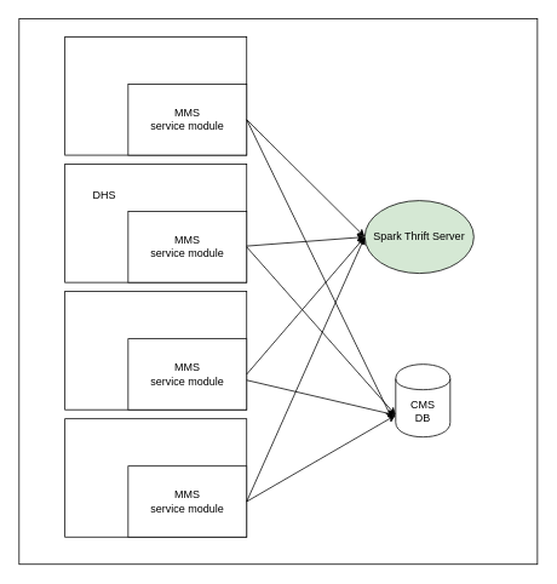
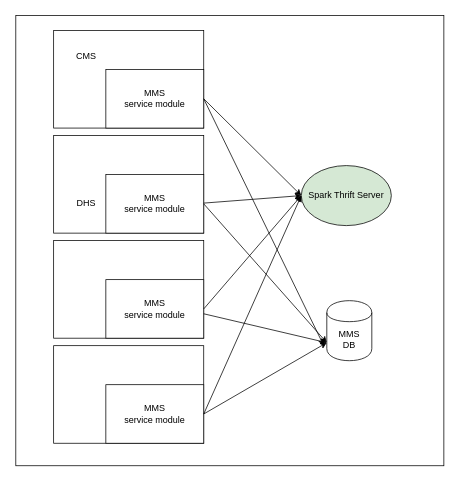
+ <mxCell id="7" value="CMS" style="text;html=1;strokeColor=none;fillColor=none;align=center;verticalAlign=middle;whiteSpace=wrap;rounded=0;" vertex="1" parent="3"><mxGeometry x="26.087" y="26" width="34.783" height="17.333" as="geometry" /></mxCell>
- <mxCell id="22" value="DHS" style="text;html=1;strokeColor=none;fillColor=none;align=center;verticalAlign=middle;whiteSpace=wrap;rounded=0;" vertex="1" parent="19"><mxGeometry x="26.087" y="26" width="34.783" height="17.333" as="geometry" /></mxCell>
+ <mxCell id="22" value="DHS" style="text;html=1;strokeColor=none;fillColor=none;align=center;verticalAlign=middle;whiteSpace=wrap;rounded=0;" vertex="1" parent="19"><mxGeometry x="26.087" y="81" width="34.783" height="17.333" as="geometry" /></mxCell>
- <mxCell id="8" value="CMS&lt;br&gt;DB" style="shape=cylinder;whiteSpace=wrap;html=1;boundedLbl=1;backgroundOutline=1;" vertex="1" parent="1"><mxGeometry x="435" y="400" width="60" height="80" as="geometry" /></mxCell>
+ <mxCell id="8" value="MMS&lt;br&gt;DB" style="shape=cylinder;whiteSpace=wrap;html=1;boundedLbl=1;backgroundOutline=1;" vertex="1" parent="1"><mxGeometry x="435" y="400" width="60" height="80" as="geometry" /></mxCell>
